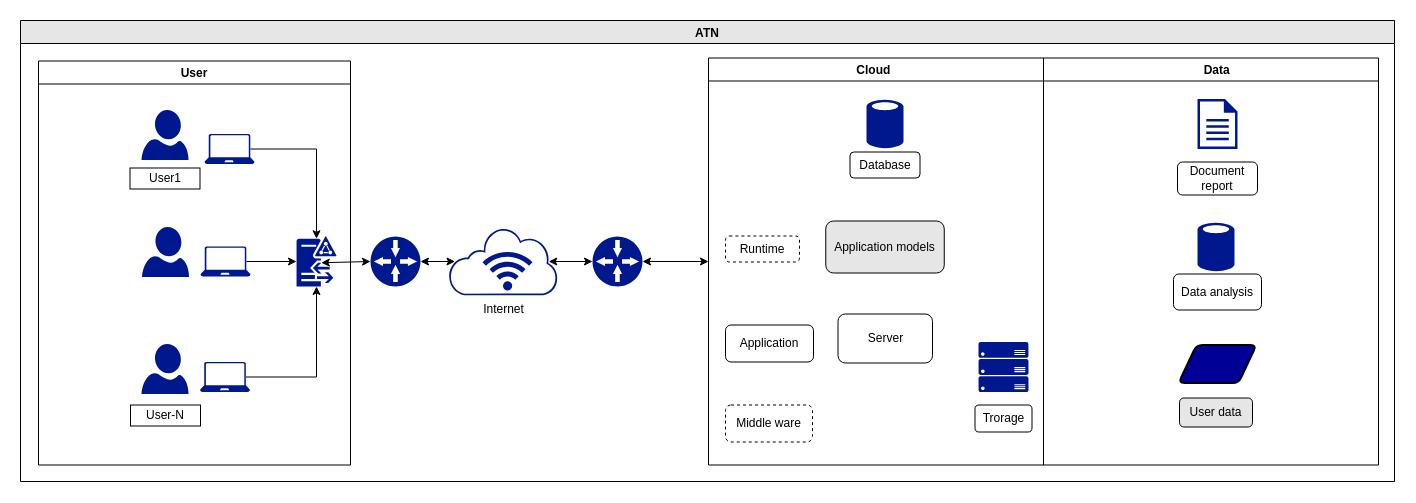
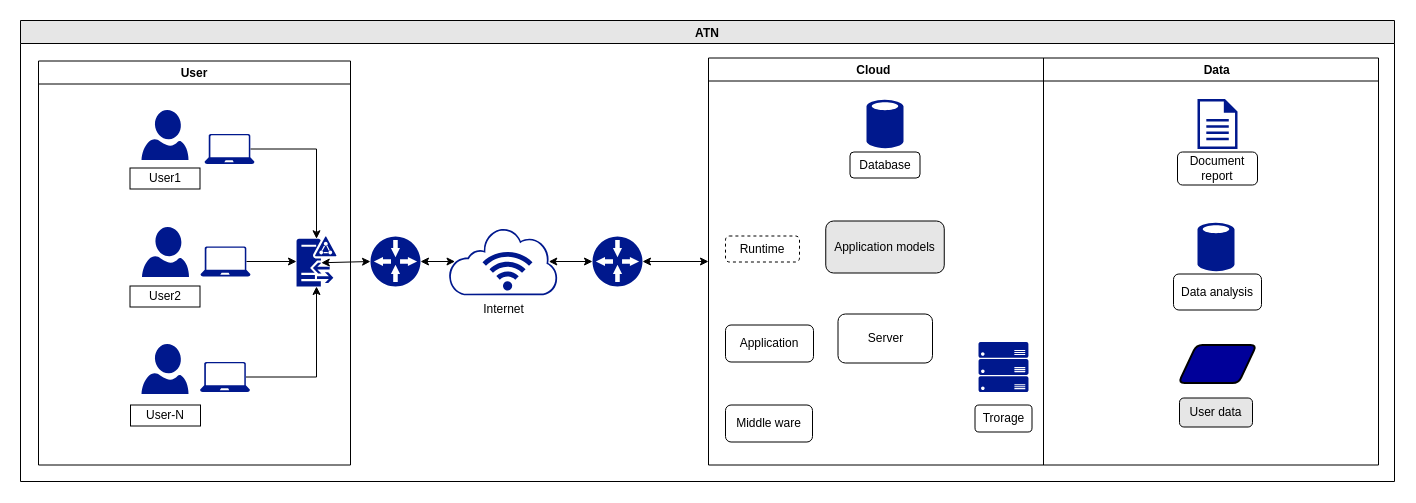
- <mxCell id="28" value="Document report" style="rounded=1;whiteSpace=wrap;html=1;" vertex="1" parent="17"><mxGeometry x="469" y="104" width="80" height="33" as="geometry" /></mxCell>
+ <mxCell id="28" value="Document report" style="rounded=1;whiteSpace=wrap;html=1;" vertex="1" parent="17"><mxGeometry x="469" y="94" width="80" height="33" as="geometry" /></mxCell>
+ <mxCell id="7" value="User2" style="whiteSpace=wrap;html=1;" vertex="1" parent="2"><mxGeometry x="91.5" y="225" width="70" height="21" as="geometry" /></mxCell>
- <mxCell id="22" value="Middle ware" style="rounded=1;whiteSpace=wrap;html=1;dashed=1;" vertex="1" parent="17"><mxGeometry x="17" y="347" width="87" height="37" as="geometry" /></mxCell>
+ <mxCell id="22" value="Middle ware" style="rounded=1;whiteSpace=wrap;html=1;" vertex="1" parent="17"><mxGeometry x="17" y="347" width="87" height="37" as="geometry" /></mxCell>
